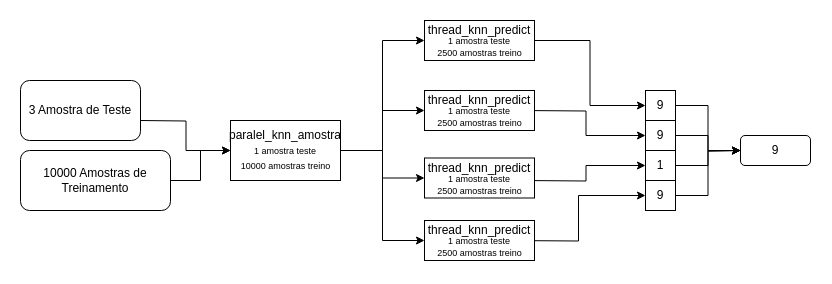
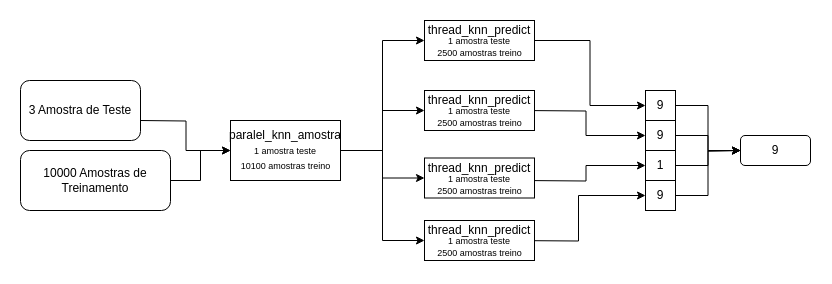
- <mxCell id="27" value="&lt;font style=&quot;font-size: 9px&quot;&gt;10000 amostras treino&lt;br&gt;&lt;/font&gt;" style="text;html=1;strokeColor=none;fillColor=none;align=center;verticalAlign=middle;whiteSpace=wrap;rounded=0;" vertex="1" parent="1"><mxGeometry x="237.5" y="155" width="95" height="20" as="geometry" /></mxCell>
+ <mxCell id="27" value="&lt;font style=&quot;font-size: 9px&quot;&gt;10100 amostras treino&lt;br&gt;&lt;/font&gt;" style="text;html=1;strokeColor=none;fillColor=none;align=center;verticalAlign=middle;whiteSpace=wrap;rounded=0;" vertex="1" parent="1"><mxGeometry x="237.5" y="155" width="95" height="20" as="geometry" /></mxCell>
